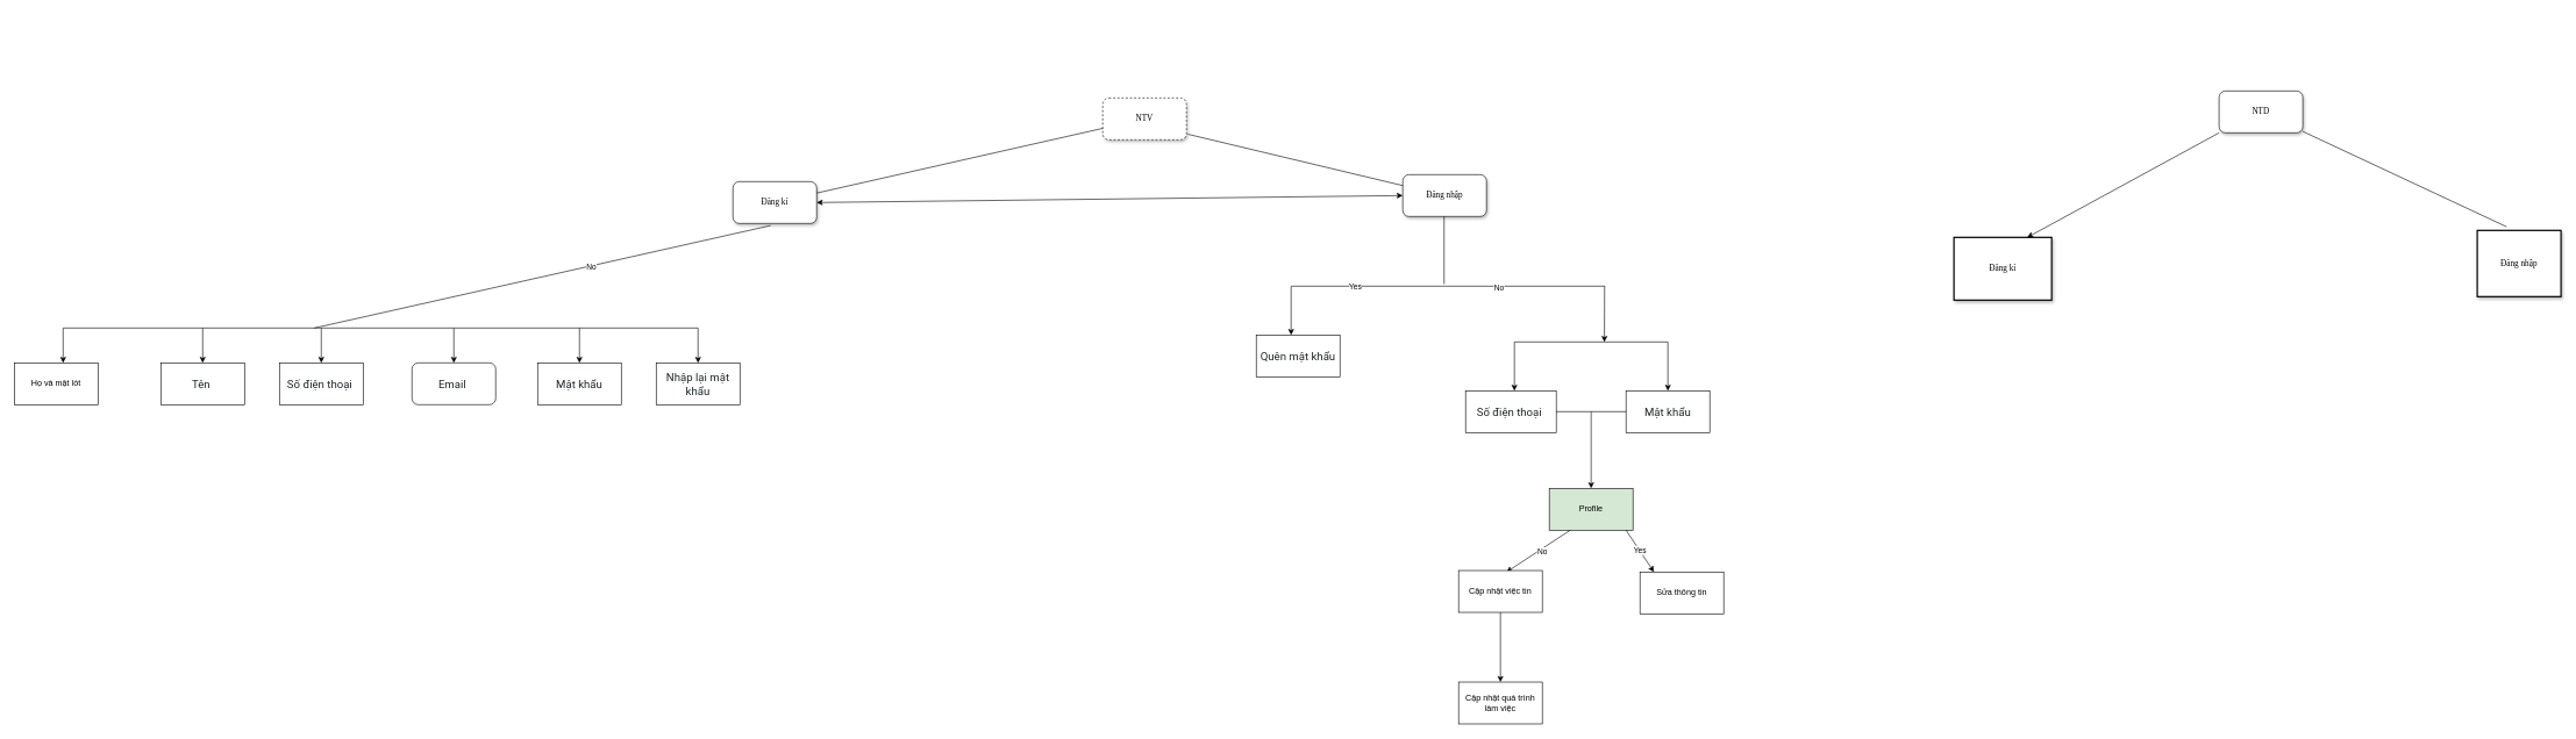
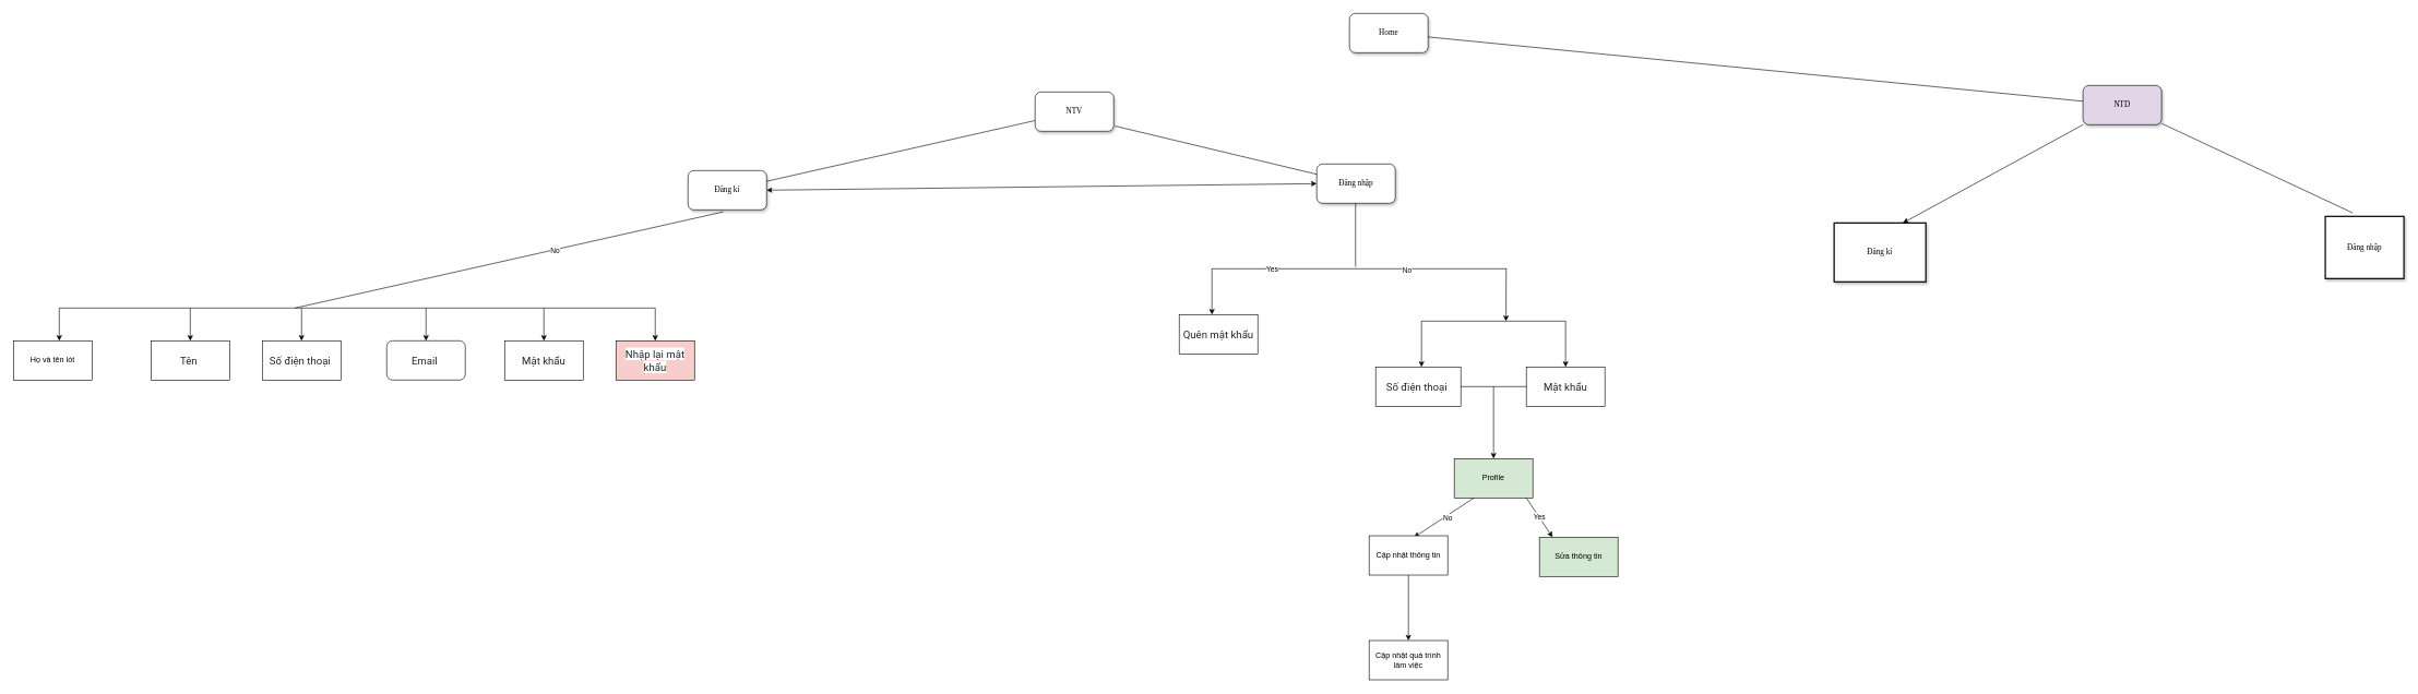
+ <mxCell id="2" value="Home" style="whiteSpace=wrap;html=1;rounded=1;shadow=1;labelBackgroundColor=none;strokeWidth=1;fontFamily=Verdana;fontSize=12;align=center;" parent="1" vertex="1"><mxGeometry x="2060" y="20" width="120" height="60" as="geometry" /></mxCell>
+ <mxCell id="6" value="" style="rounded=0;html=1;labelBackgroundColor=none;startArrow=none;startFill=0;startSize=5;endArrow=none;endFill=0;endSize=5;jettySize=auto;orthogonalLoop=1;strokeWidth=1;fontFamily=Verdana;fontSize=12" parent="1" source="2" target="5" edge="1"><mxGeometry x="-0.3" y="13" relative="1" as="geometry"><mxPoint as="offset" /></mxGeometry></mxCell>
- <mxCell id="5" value="&lt;span&gt;NTD&lt;/span&gt;" style="whiteSpace=wrap;html=1;rounded=1;shadow=1;labelBackgroundColor=none;strokeWidth=1;fontFamily=Verdana;fontSize=12;align=center;" parent="1" vertex="1"><mxGeometry x="3180" y="130" width="120" height="60" as="geometry" /></mxCell>
+ <mxCell id="5" value="&lt;span&gt;NTD&lt;/span&gt;" style="whiteSpace=wrap;html=1;rounded=1;shadow=1;labelBackgroundColor=none;strokeWidth=1;fontFamily=Verdana;fontSize=12;align=center;fillColor=#e1d5e7;" parent="1" vertex="1"><mxGeometry x="3180" y="130" width="120" height="60" as="geometry" /></mxCell>
- <mxCell id="3" value="&lt;span&gt;NTV&lt;/span&gt;" style="whiteSpace=wrap;html=1;rounded=1;shadow=1;labelBackgroundColor=none;strokeWidth=1;fontFamily=Verdana;fontSize=12;align=center;dashed=1;" parent="1" vertex="1"><mxGeometry x="1580" y="140" width="120" height="60" as="geometry" /></mxCell>
+ <mxCell id="3" value="&lt;span&gt;NTV&lt;/span&gt;" style="whiteSpace=wrap;html=1;rounded=1;shadow=1;labelBackgroundColor=none;strokeWidth=1;fontFamily=Verdana;fontSize=12;align=center;" parent="1" vertex="1"><mxGeometry x="1580" y="140" width="120" height="60" as="geometry" /></mxCell>
- <mxCell id="14" value="Họ và mật lót" style="rounded=0;whiteSpace=wrap;html=1;" vertex="1" parent="1"><mxGeometry x="20" y="520" width="120" height="60" as="geometry" /></mxCell>
+ <mxCell id="14" value="Họ và tên lót" style="rounded=0;whiteSpace=wrap;html=1;" vertex="1" parent="1"><mxGeometry x="20" y="520" width="120" height="60" as="geometry" /></mxCell>
- <mxCell id="28" value="&lt;span style=&quot;color: rgb(33, 37, 41); font-family: Roboto, sans-serif; font-size: 16px; text-align: left; background-color: rgb(255, 255, 255);&quot;&gt;Nhập lại mật khẩu&lt;/span&gt;" style="rounded=0;whiteSpace=wrap;html=1;" vertex="1" parent="1"><mxGeometry x="940" y="520" width="120" height="60" as="geometry" /></mxCell>
+ <mxCell id="28" value="&lt;span style=&quot;color: rgb(33, 37, 41); font-family: Roboto, sans-serif; font-size: 16px; text-align: left; background-color: rgb(255, 255, 255);&quot;&gt;Nhập lại mật khẩu&lt;/span&gt;" style="rounded=0;whiteSpace=wrap;html=1;fillColor=#f8cecc;" vertex="1" parent="1"><mxGeometry x="940" y="520" width="120" height="60" as="geometry" /></mxCell>
- <mxCell id="49" value="Cập nhật việc tin" style="rounded=0;whiteSpace=wrap;html=1;" vertex="1" parent="1"><mxGeometry x="2090" y="817.89" width="120" height="60" as="geometry" /></mxCell>
+ <mxCell id="49" value="Cập nhật thông tin" style="rounded=0;whiteSpace=wrap;html=1;" vertex="1" parent="1"><mxGeometry x="2090" y="817.89" width="120" height="60" as="geometry" /></mxCell>
- <mxCell id="52" value="Sửa thông tin" style="rounded=0;whiteSpace=wrap;html=1;" vertex="1" parent="1"><mxGeometry x="2350" y="820" width="120" height="60" as="geometry" /></mxCell>
+ <mxCell id="52" value="Sửa thông tin" style="rounded=0;whiteSpace=wrap;html=1;fillColor=#d5e8d4;" vertex="1" parent="1"><mxGeometry x="2350" y="820" width="120" height="60" as="geometry" /></mxCell>
